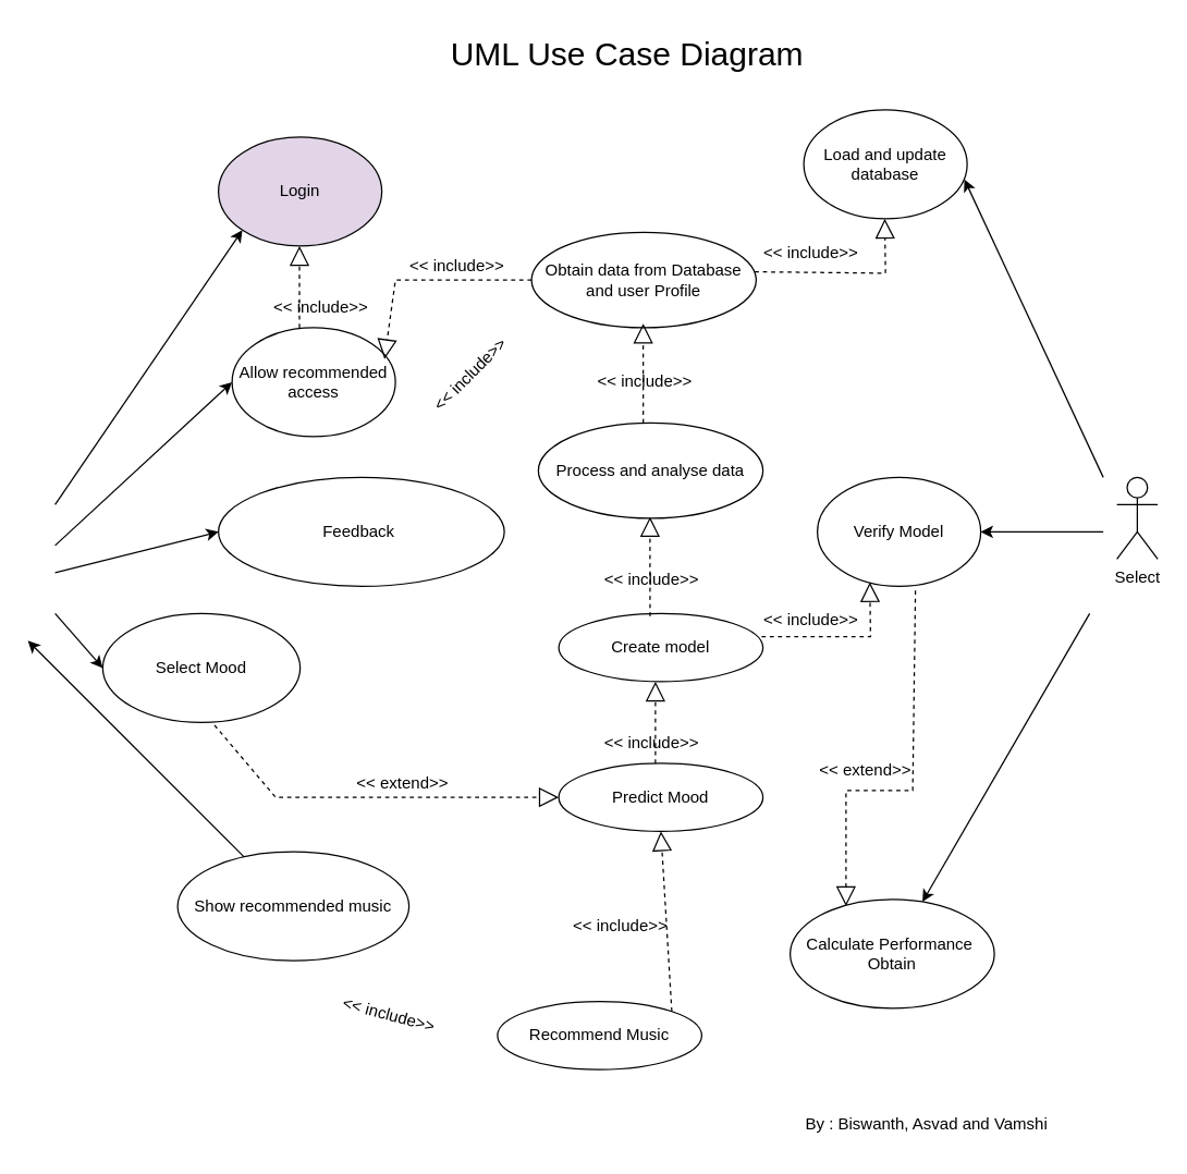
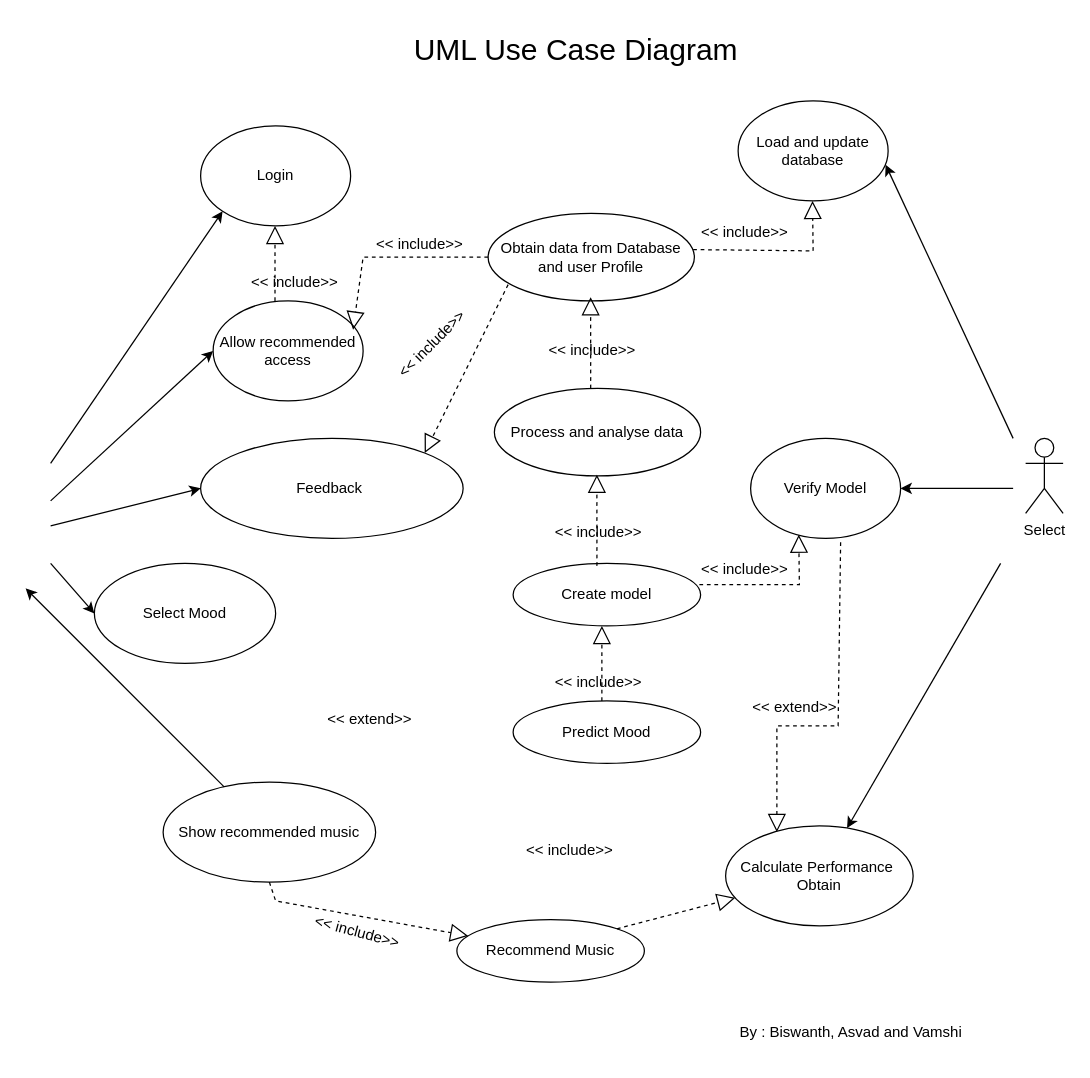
- <mxCell id="3" value="Login" style="ellipse;whiteSpace=wrap;html=1;fillColor=#e1d5e7;" parent="1" vertex="1"><mxGeometry x="160" y="100" width="120" height="80" as="geometry" /></mxCell>
+ <mxCell id="3" value="Login" style="ellipse;whiteSpace=wrap;html=1;" parent="1" vertex="1"><mxGeometry x="160" y="100" width="120" height="80" as="geometry" /></mxCell>
+ <mxCell id="36" value="" style="endArrow=block;dashed=1;endFill=0;endSize=12;html=1;rounded=0;entryX=1;entryY=0;entryDx=0;entryDy=0;exitX=0.097;exitY=0.814;exitDx=0;exitDy=0;exitPerimeter=0;" edge="1" parent="1" source="24" target="6"><mxGeometry width="160" relative="1" as="geometry"><mxPoint x="395" y="270" as="sourcePoint" /><mxPoint x="296" y="338" as="targetPoint" /></mxGeometry></mxCell>
- <mxCell id="28" value="" style="endArrow=block;dashed=1;endFill=0;endSize=12;html=1;rounded=0;exitX=0.566;exitY=1.025;exitDx=0;exitDy=0;exitPerimeter=0;entryX=0;entryY=0.5;entryDx=0;entryDy=0;" edge="1" parent="1" source="18" target="21"><mxGeometry width="160" relative="1" as="geometry"><mxPoint x="249" y="500" as="sourcePoint" /><mxPoint x="415" y="575" as="targetPoint" /><Array as="points"><mxPoint x="202" y="585" /></Array></mxGeometry></mxCell>
- <mxCell id="27" value="" style="endArrow=block;dashed=1;endFill=0;endSize=12;html=1;rounded=0;exitX=1;exitY=0;exitDx=0;exitDy=0;entryX=0.5;entryY=1;entryDx=0;entryDy=0;" edge="1" parent="1" source="20" target="21"><mxGeometry width="160" relative="1" as="geometry"><mxPoint x="350" y="610" as="sourcePoint" /><mxPoint x="516" y="685" as="targetPoint" /></mxGeometry></mxCell>
+ <mxCell id="27" value="" style="endArrow=block;dashed=1;endFill=0;endSize=12;html=1;rounded=0;exitX=1;exitY=0;exitDx=0;exitDy=0;" edge="1" parent="1" source="20" target="9"><mxGeometry width="160" relative="1" as="geometry"><mxPoint x="350" y="610" as="sourcePoint" /><mxPoint x="516" y="685" as="targetPoint" /></mxGeometry></mxCell>
+ <mxCell id="26" value="" style="endArrow=block;dashed=1;endFill=0;endSize=12;html=1;rounded=0;exitX=0.5;exitY=1;exitDx=0;exitDy=0;" edge="1" parent="1" source="5" target="20"><mxGeometry width="160" relative="1" as="geometry"><mxPoint x="220" y="680" as="sourcePoint" /><mxPoint x="340" y="710" as="targetPoint" /><Array as="points"><mxPoint x="220" y="720" /></Array></mxGeometry></mxCell>
